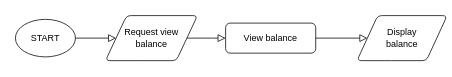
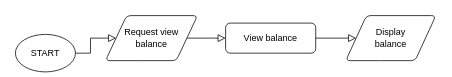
- <mxCell id="4" value="START" style="strokeWidth=1;html=1;shape=mxgraph.flowchart.start_1;whiteSpace=wrap;" vertex="1" parent="1"><mxGeometry x="20" y="25" width="80" height="50" as="geometry" /></mxCell>
+ <mxCell id="4" value="START" style="strokeWidth=1;html=1;shape=mxgraph.flowchart.start_1;whiteSpace=wrap;" vertex="1" parent="1"><mxGeometry x="20" y="45" width="80" height="50" as="geometry" /></mxCell>
- <mxCell id="7" value="Display&lt;br&gt;balance" style="shape=parallelogram;html=1;strokeWidth=1;perimeter=parallelogramPerimeter;whiteSpace=wrap;rounded=1;arcSize=12;size=0.23;strokeColor=default;" vertex="1" parent="1"><mxGeometry x="475" y="20" width="120" height="60" as="geometry" /></mxCell>
+ <mxCell id="7" value="Display&lt;br&gt;balance" style="shape=parallelogram;html=1;strokeWidth=1;perimeter=parallelogramPerimeter;whiteSpace=wrap;rounded=1;arcSize=12;size=0.23;strokeColor=default;" vertex="1" parent="1"><mxGeometry x="460" y="20" width="120" height="60" as="geometry" /></mxCell>
